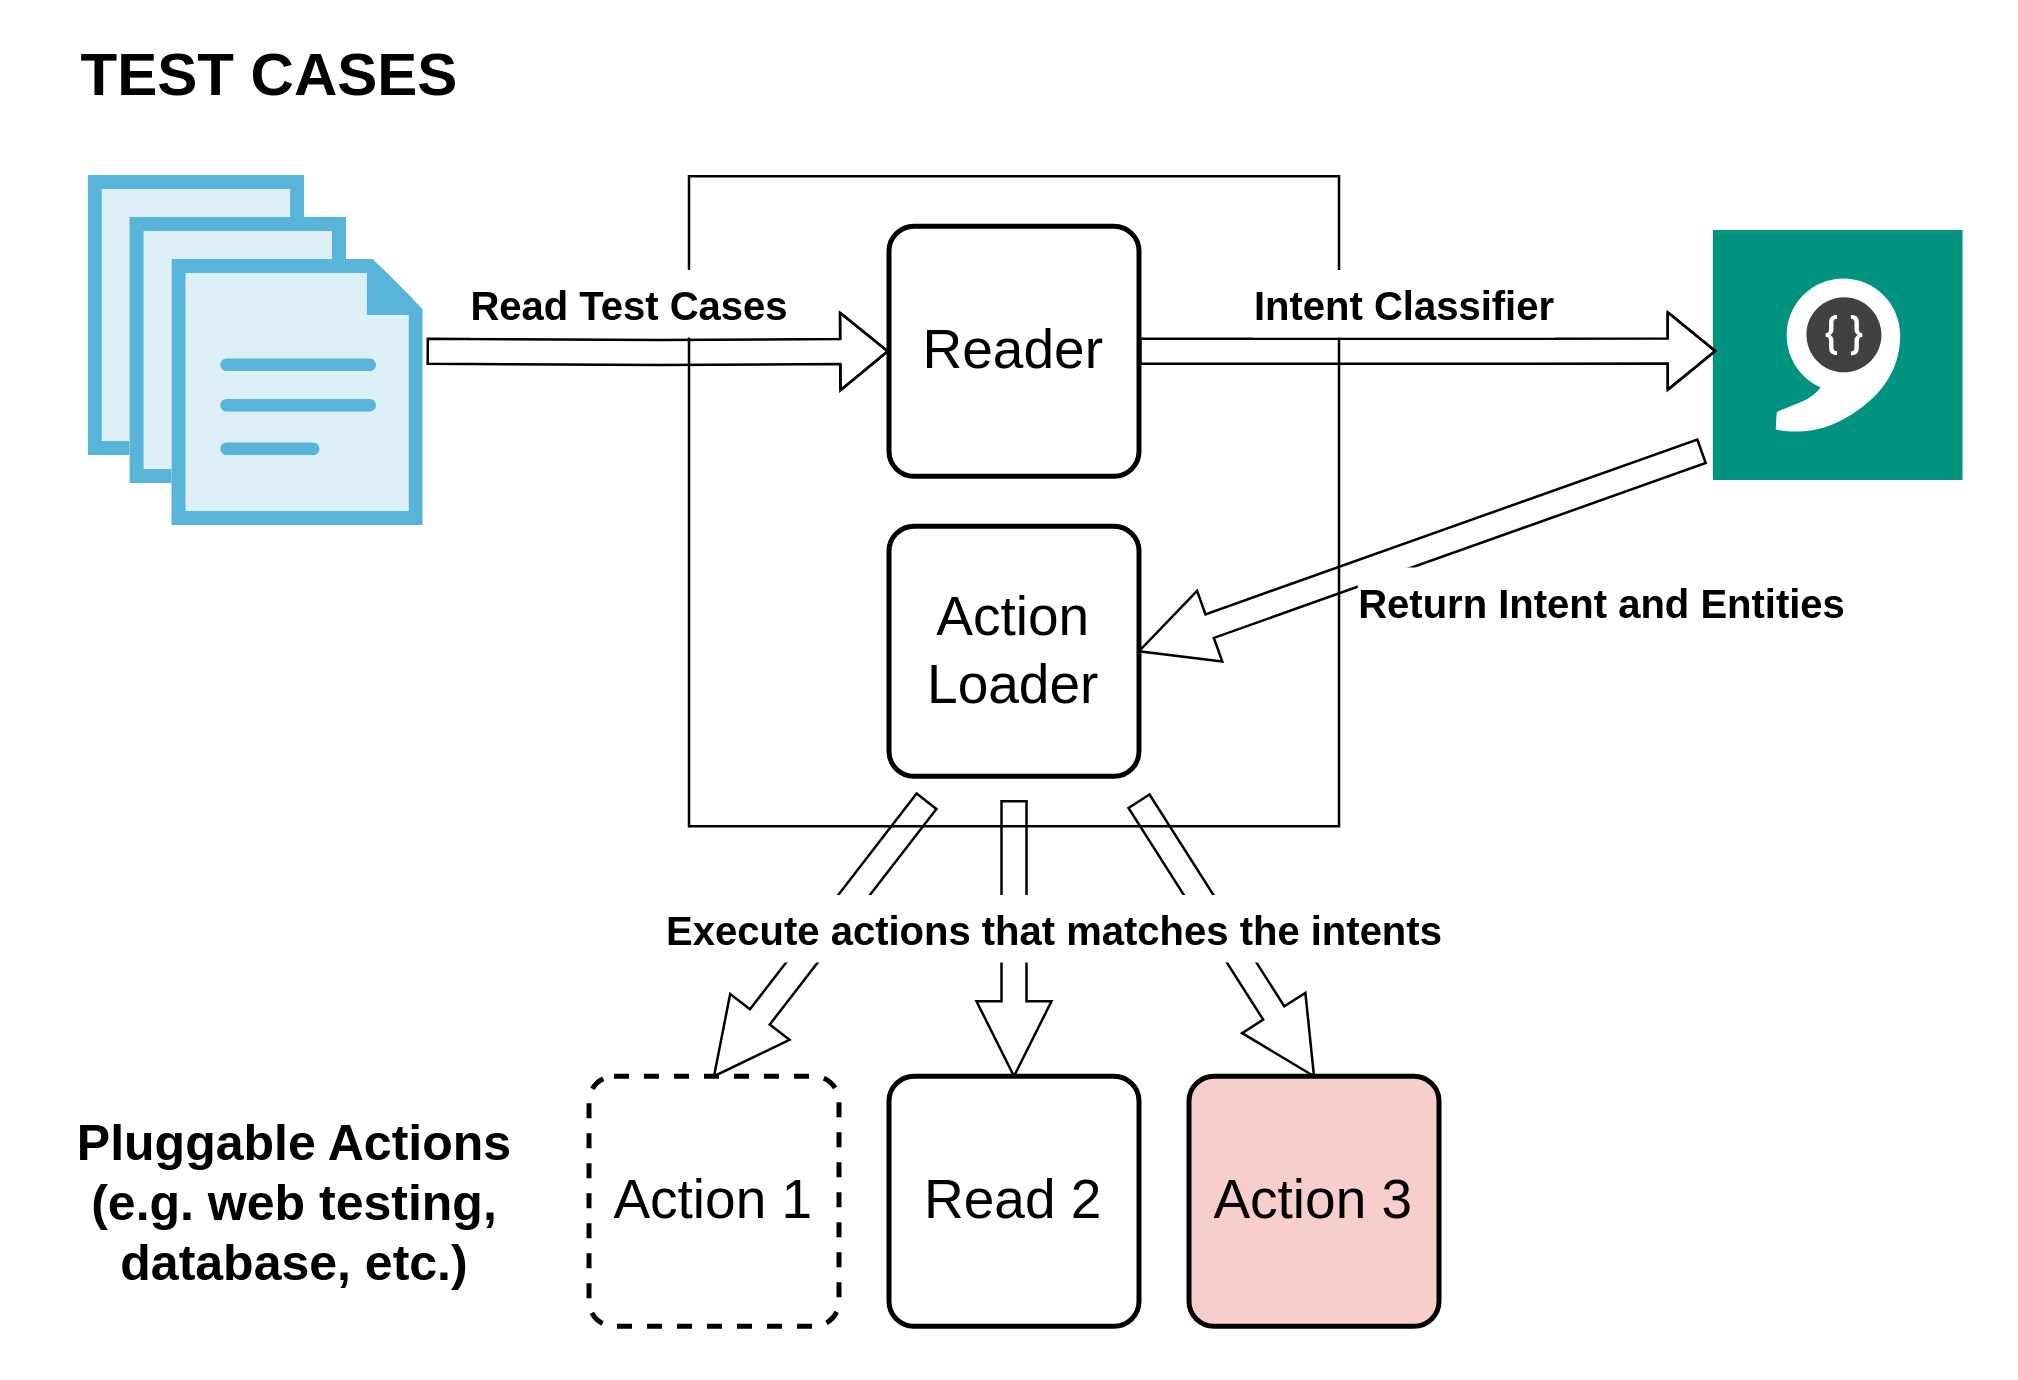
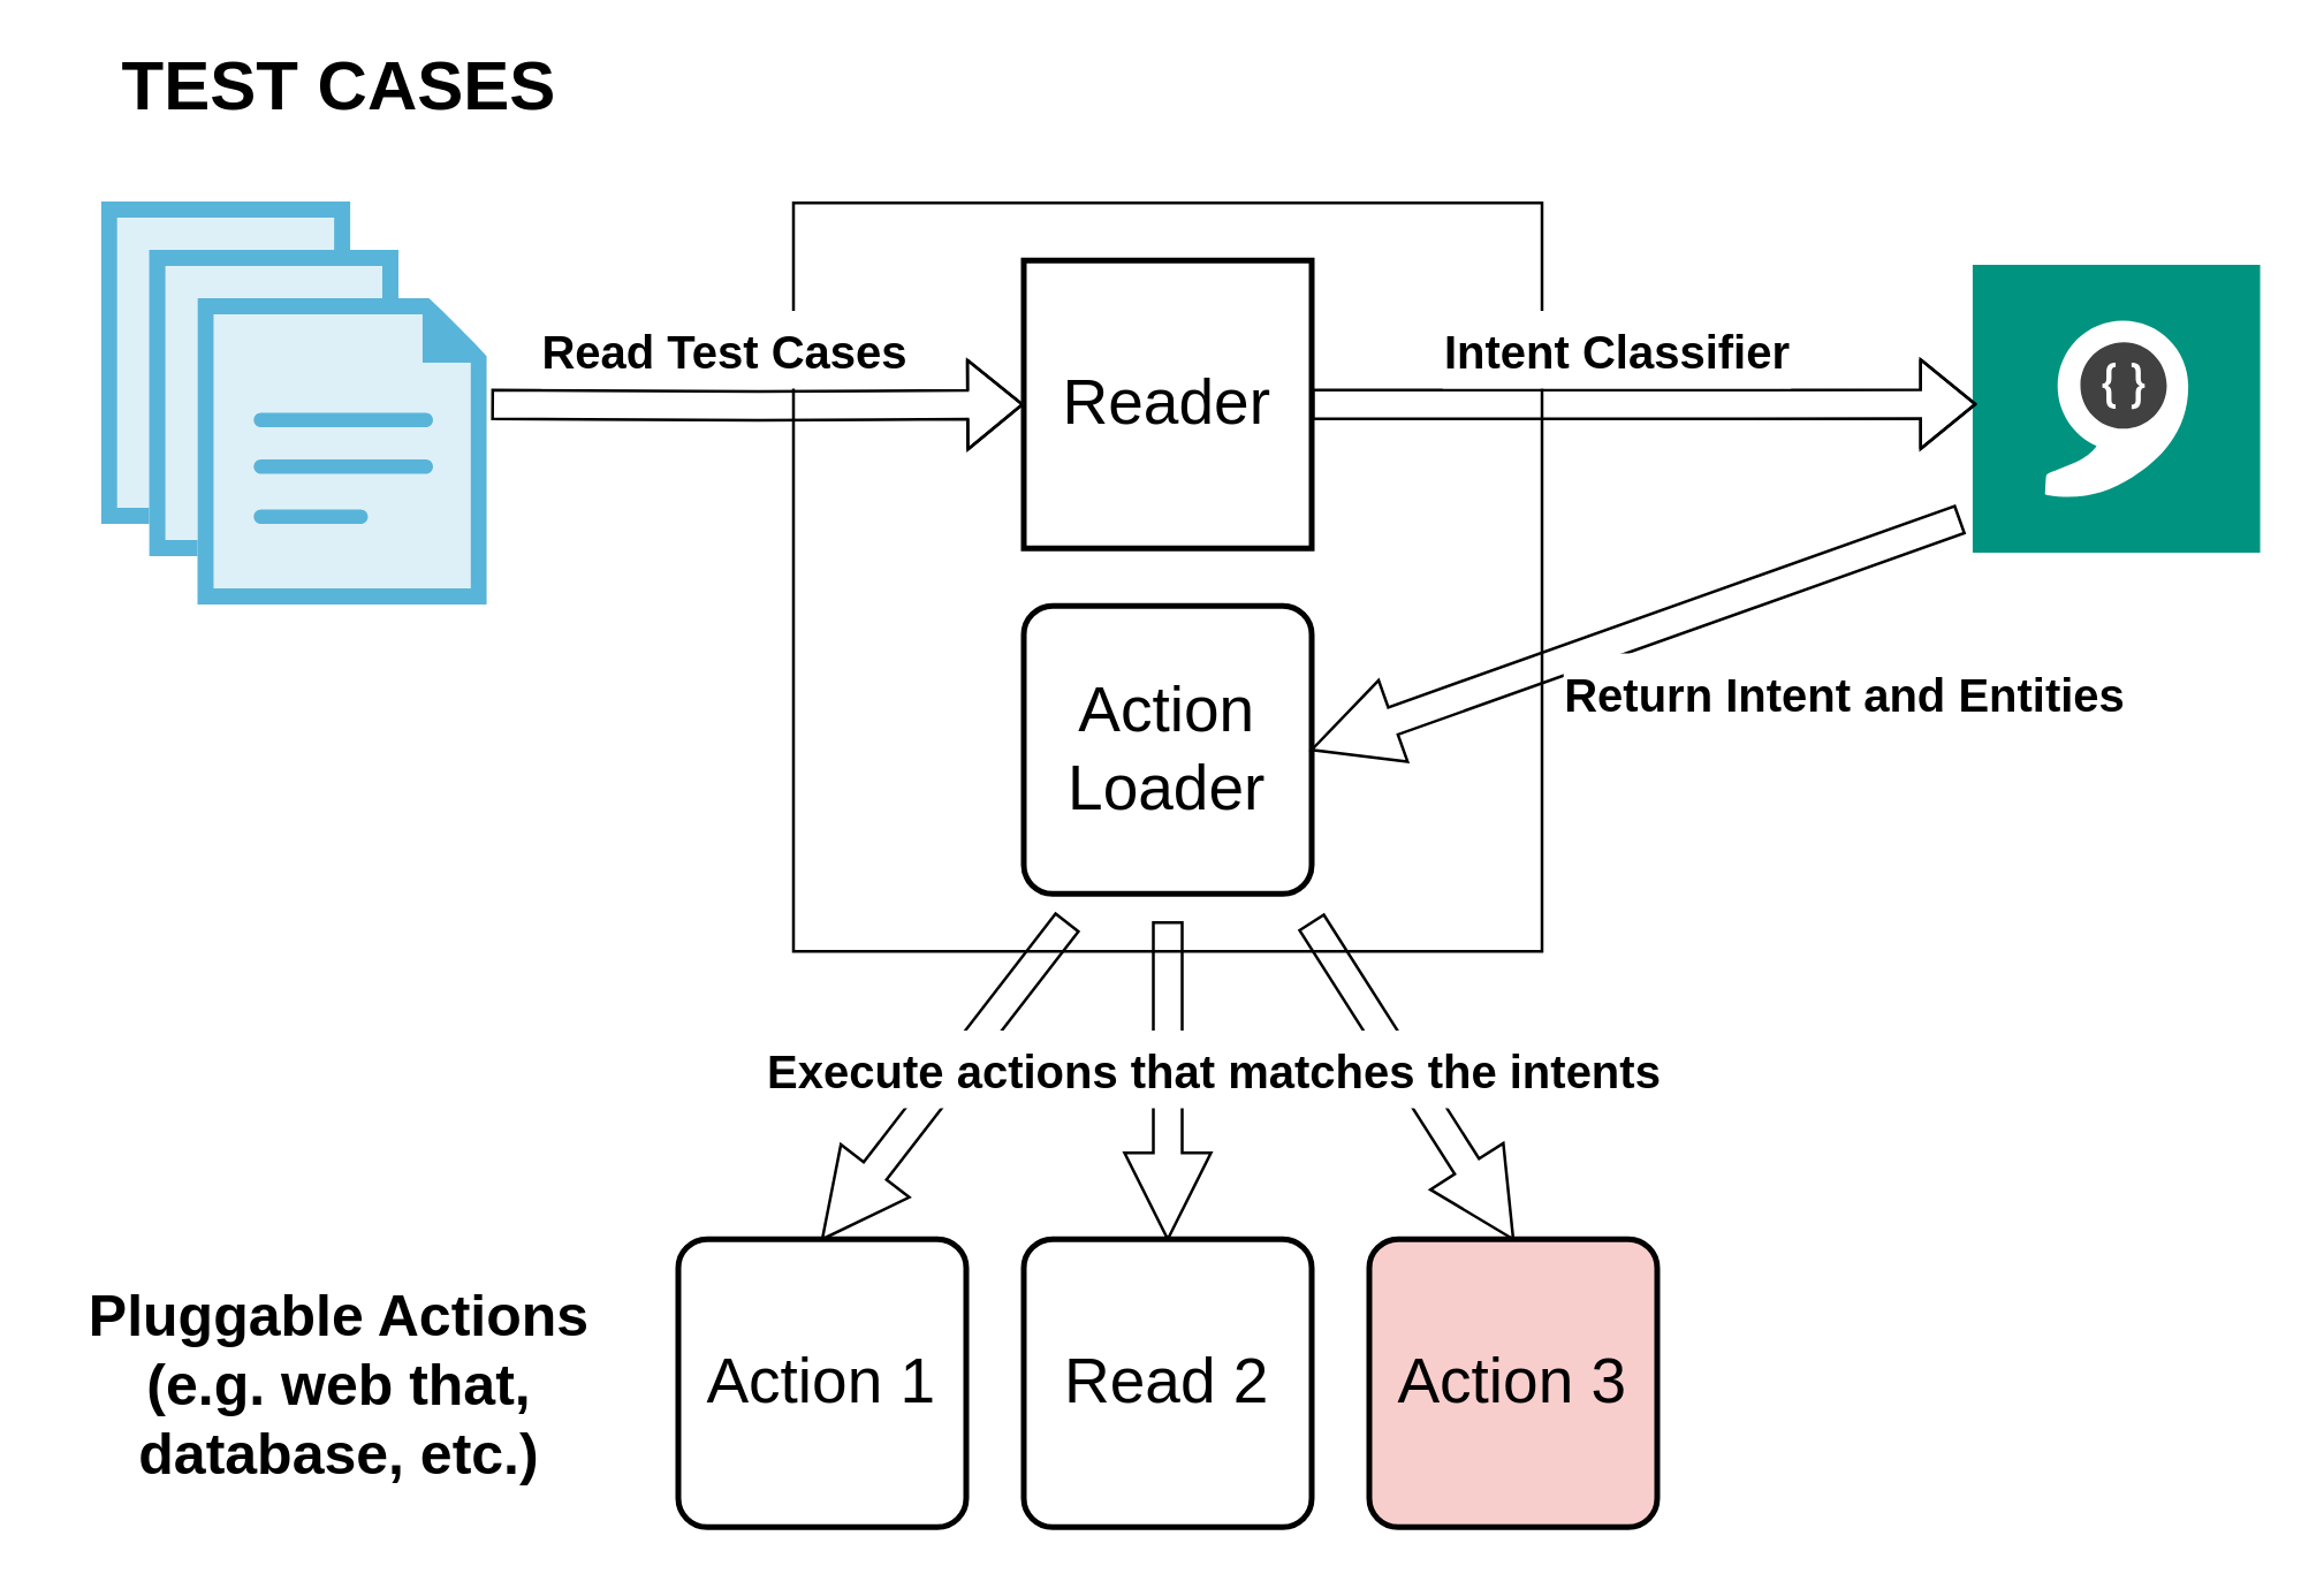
- <mxCell id="15" value="&lt;h1&gt;&lt;b&gt;TEST CASES&lt;/b&gt;&lt;/h1&gt;" style="text;html=1;strokeColor=none;fillColor=none;align=center;verticalAlign=middle;whiteSpace=wrap;rounded=0;" vertex="1" parent="1"><mxGeometry x="25" y="20" width="165" height="20" as="geometry" /></mxCell>
+ <mxCell id="15" value="&lt;h1&gt;&lt;b&gt;TEST CASES&lt;/b&gt;&lt;/h1&gt;" style="text;html=1;strokeColor=none;fillColor=none;align=center;verticalAlign=middle;whiteSpace=wrap;rounded=0;" vertex="1" parent="1"><mxGeometry x="35" y="20" width="165" height="20" as="geometry" /></mxCell>
- <mxCell id="19" value="Reader" style="strokeWidth=2;rounded=1;arcSize=10;whiteSpace=wrap;html=1;align=center;fontSize=22;" vertex="1" parent="1"><mxGeometry x="355" y="90" width="100" height="100" as="geometry" /></mxCell>
+ <mxCell id="19" value="Reader" style="strokeWidth=2;arcSize=10;whiteSpace=wrap;html=1;align=center;fontSize=22;rounded=0;" vertex="1" parent="1"><mxGeometry x="355" y="90" width="100" height="100" as="geometry" /></mxCell>
- <mxCell id="16" value="Pluggable Actions &lt;br style=&quot;font-size: 20px;&quot;&gt;(e.g. web testing, database, etc.)" style="text;html=1;strokeColor=none;fillColor=none;align=center;verticalAlign=middle;whiteSpace=wrap;rounded=0;fontSize=20;fontStyle=1" vertex="1" parent="1"><mxGeometry x="20" y="435" width="195" height="90" as="geometry" /></mxCell>
+ <mxCell id="16" value="Pluggable Actions &lt;br style=&quot;font-size: 20px;&quot;&gt;(e.g. web that, database, etc.)" style="text;html=1;strokeColor=none;fillColor=none;align=center;verticalAlign=middle;whiteSpace=wrap;rounded=0;fontSize=20;fontStyle=1" vertex="1" parent="1"><mxGeometry x="20" y="435" width="195" height="90" as="geometry" /></mxCell>
- <mxCell id="9" value="Action 1" style="strokeWidth=2;rounded=1;arcSize=10;whiteSpace=wrap;html=1;align=center;fontSize=22;dashed=1;" vertex="1" parent="1"><mxGeometry x="235" y="430" width="100" height="100" as="geometry" /></mxCell>
+ <mxCell id="9" value="Action 1" style="strokeWidth=2;rounded=1;arcSize=10;whiteSpace=wrap;html=1;align=center;fontSize=22;" vertex="1" parent="1"><mxGeometry x="235" y="430" width="100" height="100" as="geometry" /></mxCell>
